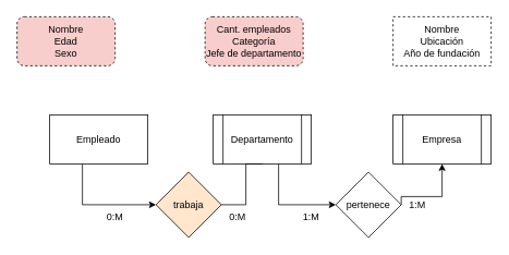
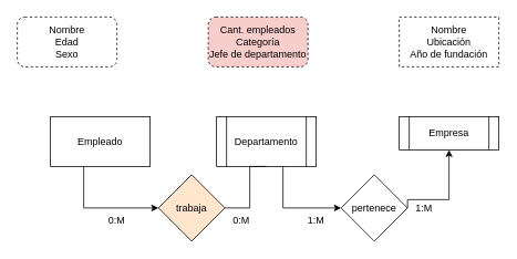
- <mxCell id="11" value="Nombre&lt;div&gt;Edad&lt;/div&gt;&lt;div&gt;Sexo&lt;/div&gt;" style="rounded=1;whiteSpace=wrap;html=1;dashed=1;fillColor=#f8cecc;" vertex="1" parent="1"><mxGeometry x="20" y="20" width="120" height="60" as="geometry" /></mxCell>
+ <mxCell id="11" value="Nombre&lt;div&gt;Edad&lt;/div&gt;&lt;div&gt;Sexo&lt;/div&gt;" style="rounded=1;whiteSpace=wrap;html=1;dashed=1;" vertex="1" parent="1"><mxGeometry x="20" y="20" width="120" height="60" as="geometry" /></mxCell>
- <mxCell id="4" value="Empresa" style="shape=process;whiteSpace=wrap;html=1;backgroundOutline=1;" vertex="1" parent="1"><mxGeometry x="480" y="140" width="120" height="60" as="geometry" /></mxCell>
+ <mxCell id="4" value="Empresa" style="shape=process;whiteSpace=wrap;html=1;backgroundOutline=1;" vertex="1" parent="1"><mxGeometry x="480" y="140" width="120" height="40" as="geometry" /></mxCell>
